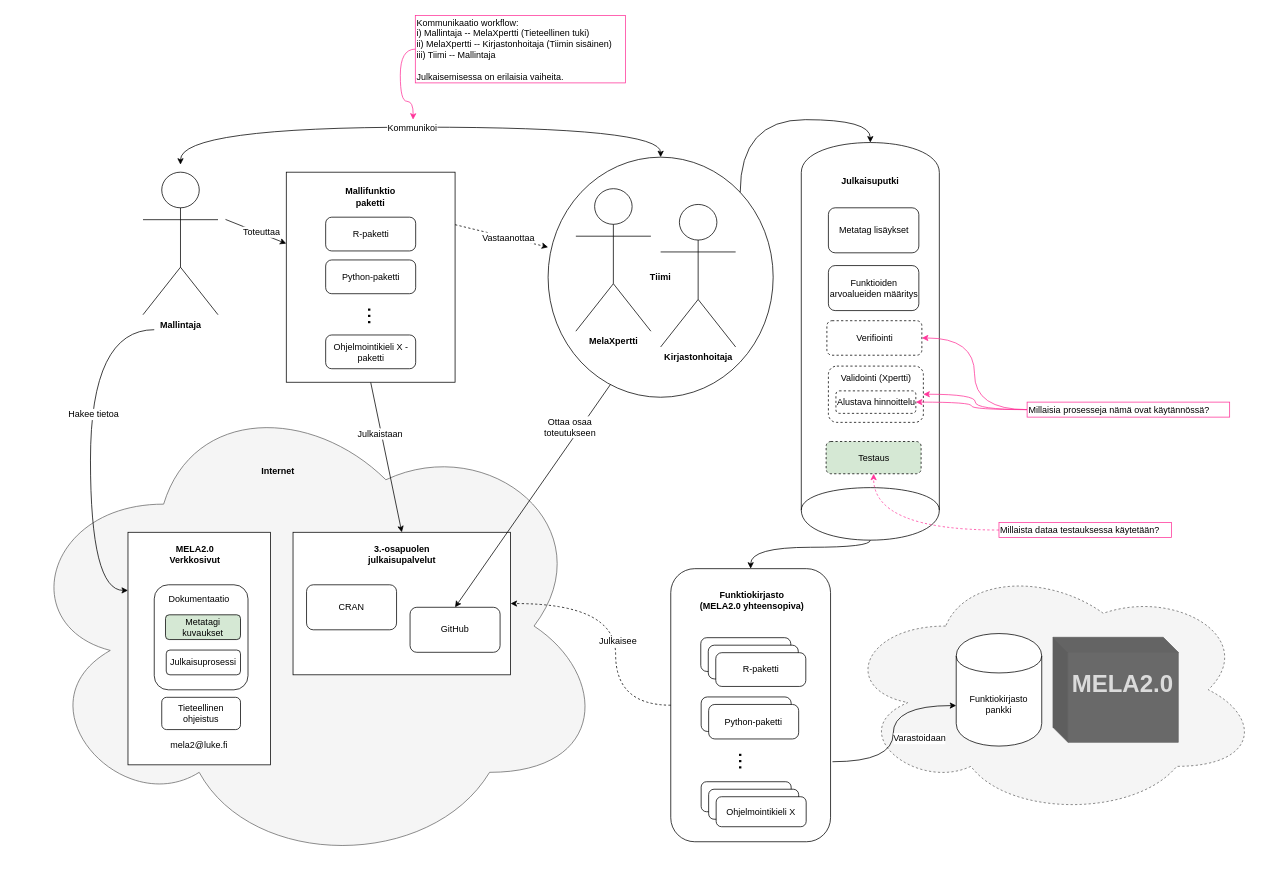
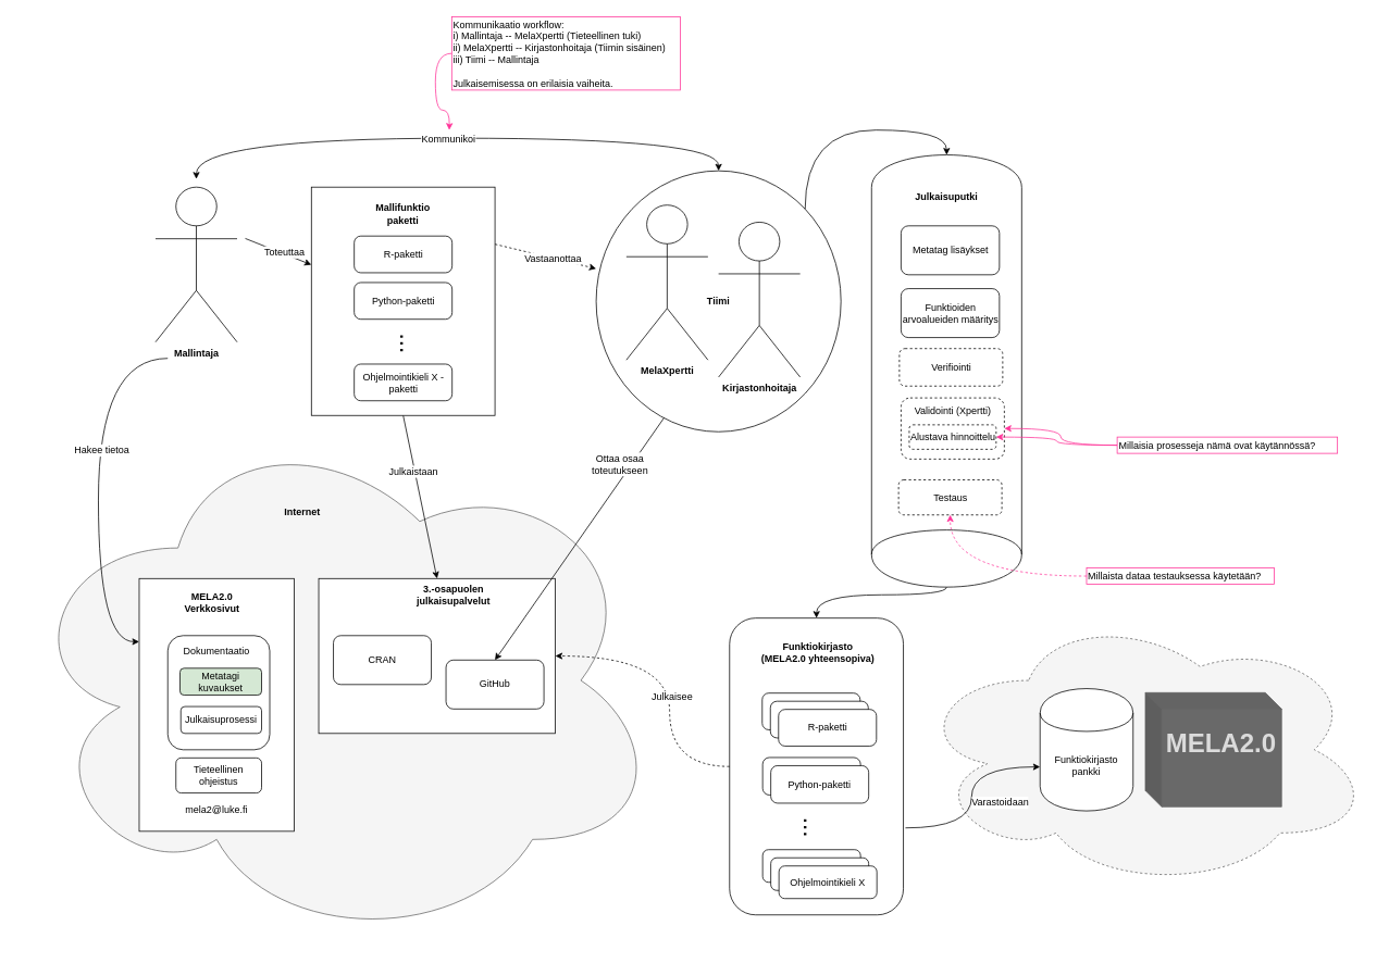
- <mxCell id="70" style="edgeStyle=orthogonalEdgeStyle;curved=1;rounded=0;orthogonalLoop=1;jettySize=auto;html=1;entryX=1;entryY=0.5;entryDx=0;entryDy=0;strokeColor=#FF3399;" edge="1" parent="1" source="73" target="60"><mxGeometry relative="1" as="geometry" /></mxCell>
- <mxCell id="57" value="Testaus" style="rounded=1;whiteSpace=wrap;html=1;rotation=0;dashed=1;fillColor=#d5e8d4;" vertex="1" parent="53"><mxGeometry x="129.6" y="482" width="126.603" height="43" as="geometry" /></mxCell>
+ <mxCell id="57" value="Testaus" style="rounded=1;whiteSpace=wrap;html=1;rotation=0;dashed=1;" vertex="1" parent="53"><mxGeometry x="129.6" y="482" width="126.603" height="43" as="geometry" /></mxCell>
- <mxCell id="19" value="3.-osapuolen julkaisupalvelut" style="text;html=1;strokeColor=none;fillColor=none;align=center;verticalAlign=middle;whiteSpace=wrap;rounded=0;fontStyle=1" parent="1" vertex="1"><mxGeometry x="485.5" y="729" width="99" height="20" as="geometry" /></mxCell>
+ <mxCell id="19" value="3.-osapuolen julkaisupalvelut" style="text;html=1;strokeColor=none;fillColor=none;align=center;verticalAlign=middle;whiteSpace=wrap;rounded=0;fontStyle=1" parent="1" vertex="1"><mxGeometry x="505.5" y="719" width="99" height="20" as="geometry" /></mxCell>
